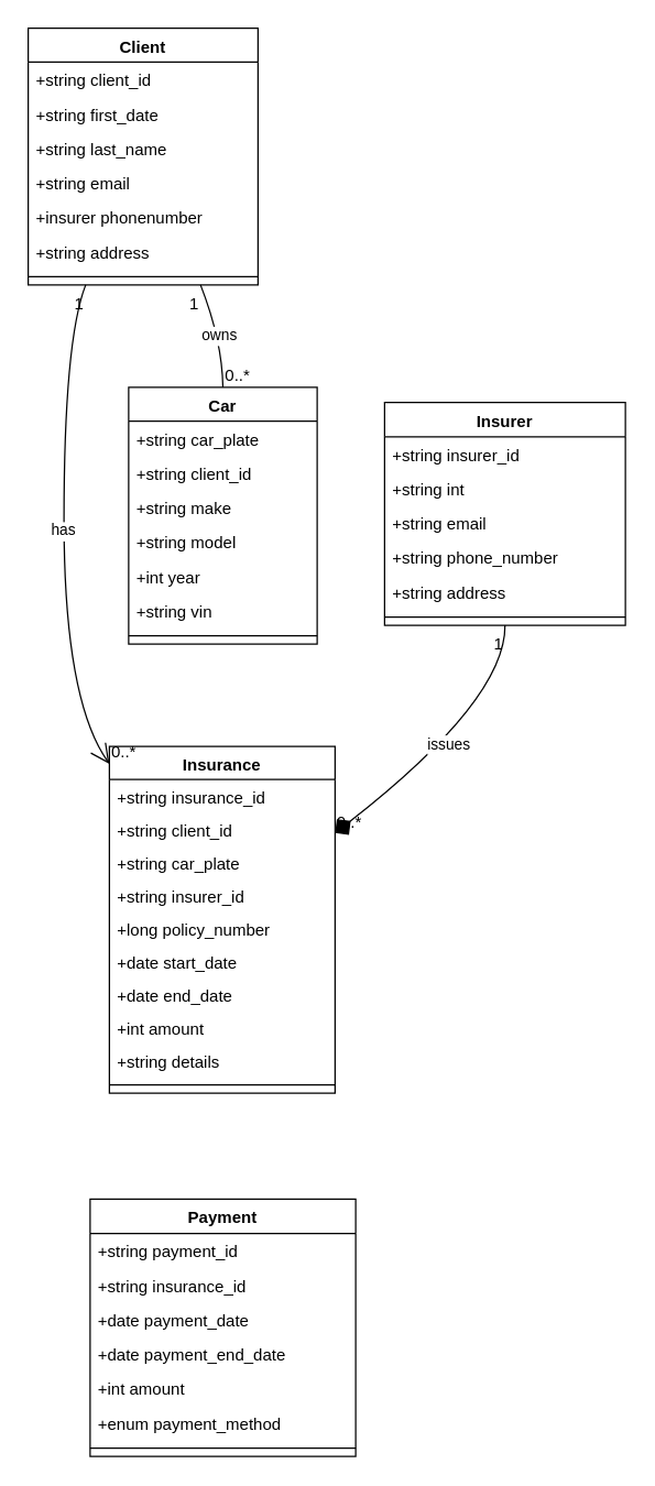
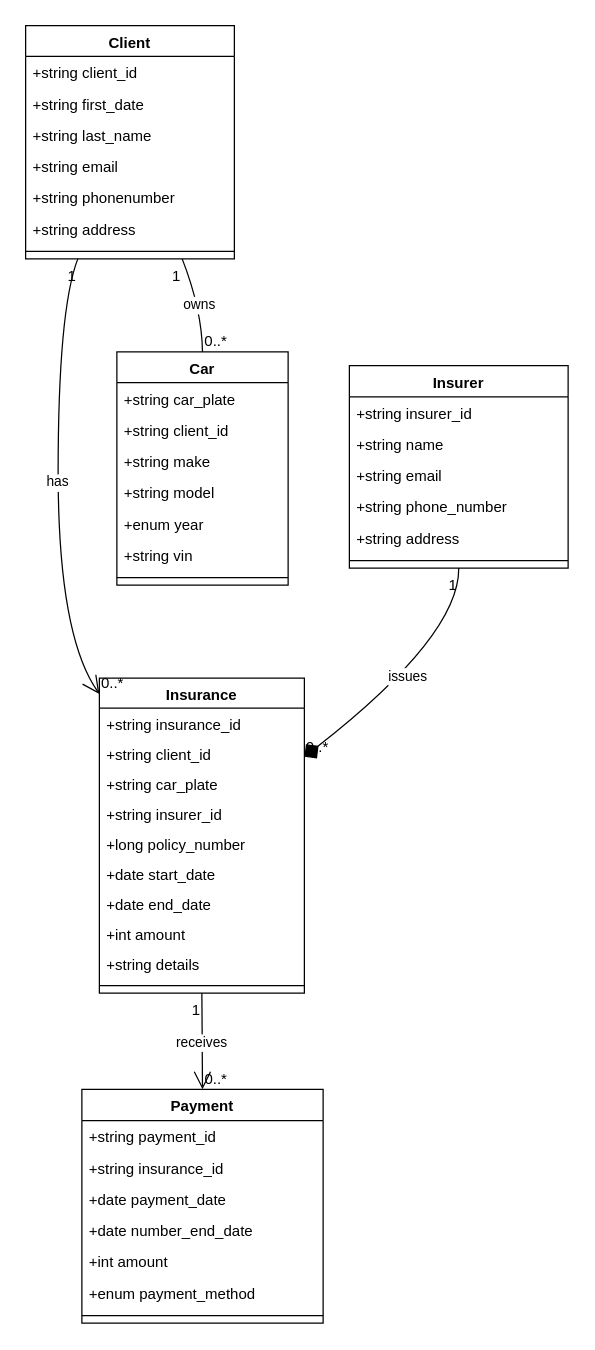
- <mxCell id="7" value="+insurer phonenumber" style="text;strokeColor=none;fillColor=none;align=left;verticalAlign=top;spacingLeft=4;spacingRight=4;overflow=hidden;rotatable=0;points=[[0,0.5],[1,0.5]];portConstraint=eastwest;" vertex="1" parent="2"><mxGeometry y="124.6" width="167" height="25" as="geometry" /></mxCell>
+ <mxCell id="7" value="+string phonenumber" style="text;strokeColor=none;fillColor=none;align=left;verticalAlign=top;spacingLeft=4;spacingRight=4;overflow=hidden;rotatable=0;points=[[0,0.5],[1,0.5]];portConstraint=eastwest;" vertex="1" parent="2"><mxGeometry y="124.6" width="167" height="25" as="geometry" /></mxCell>
- <mxCell id="20" value="+string int" style="text;strokeColor=none;fillColor=none;align=left;verticalAlign=top;spacingLeft=4;spacingRight=4;overflow=hidden;rotatable=0;points=[[0,0.5],[1,0.5]];portConstraint=eastwest;" vertex="1" parent="18"><mxGeometry y="49.923" width="175" height="25" as="geometry" /></mxCell>
+ <mxCell id="20" value="+string name" style="text;strokeColor=none;fillColor=none;align=left;verticalAlign=top;spacingLeft=4;spacingRight=4;overflow=hidden;rotatable=0;points=[[0,0.5],[1,0.5]];portConstraint=eastwest;" vertex="1" parent="18"><mxGeometry y="49.923" width="175" height="25" as="geometry" /></mxCell>
- <mxCell id="15" value="+int year" style="text;strokeColor=none;fillColor=none;align=left;verticalAlign=top;spacingLeft=4;spacingRight=4;overflow=hidden;rotatable=0;points=[[0,0.5],[1,0.5]];portConstraint=eastwest;" vertex="1" parent="10"><mxGeometry y="124.6" width="137" height="25" as="geometry" /></mxCell>
+ <mxCell id="15" value="+enum year" style="text;strokeColor=none;fillColor=none;align=left;verticalAlign=top;spacingLeft=4;spacingRight=4;overflow=hidden;rotatable=0;points=[[0,0.5],[1,0.5]];portConstraint=eastwest;" vertex="1" parent="10"><mxGeometry y="124.6" width="137" height="25" as="geometry" /></mxCell>
+ <mxCell id="53" value="receives" style="curved=1;startArrow=none;endArrow=open;endSize=12;exitX=0.5;exitY=1;entryX=0.5;entryY=0;rounded=0;" edge="1" parent="1" source="25" target="36"><mxGeometry relative="1" as="geometry"><Array as="points" /></mxGeometry></mxCell>
+ <mxCell id="54" value="1" style="edgeLabel;resizable=0;labelBackgroundColor=none;fontSize=12;align=right;verticalAlign=top;" vertex="1" parent="53"><mxGeometry x="-1" relative="1" as="geometry" /></mxCell>
+ <mxCell id="55" value="0..*" style="edgeLabel;resizable=0;labelBackgroundColor=none;fontSize=12;align=left;verticalAlign=bottom;" vertex="1" parent="53"><mxGeometry x="1" relative="1" as="geometry" /></mxCell>
- <mxCell id="40" value="+date payment_end_date" style="text;strokeColor=none;fillColor=none;align=left;verticalAlign=top;spacingLeft=4;spacingRight=4;overflow=hidden;rotatable=0;points=[[0,0.5],[1,0.5]];portConstraint=eastwest;" vertex="1" parent="36"><mxGeometry y="99.923" width="193" height="25" as="geometry" /></mxCell>
+ <mxCell id="40" value="+date number_end_date" style="text;strokeColor=none;fillColor=none;align=left;verticalAlign=top;spacingLeft=4;spacingRight=4;overflow=hidden;rotatable=0;points=[[0,0.5],[1,0.5]];portConstraint=eastwest;" vertex="1" parent="36"><mxGeometry y="99.923" width="193" height="25" as="geometry" /></mxCell>
